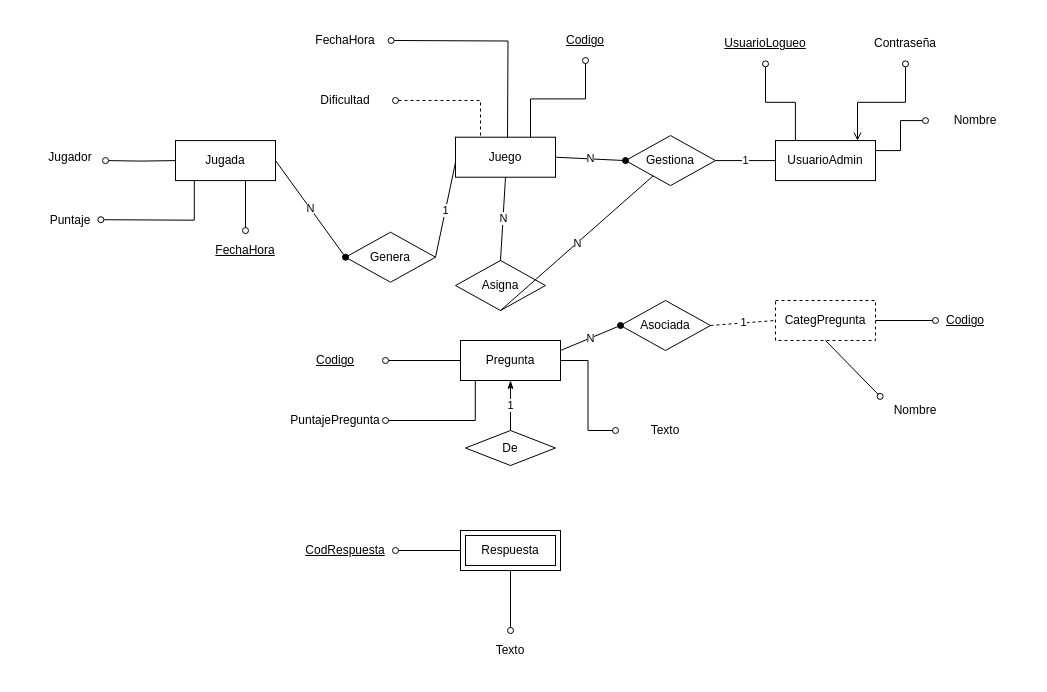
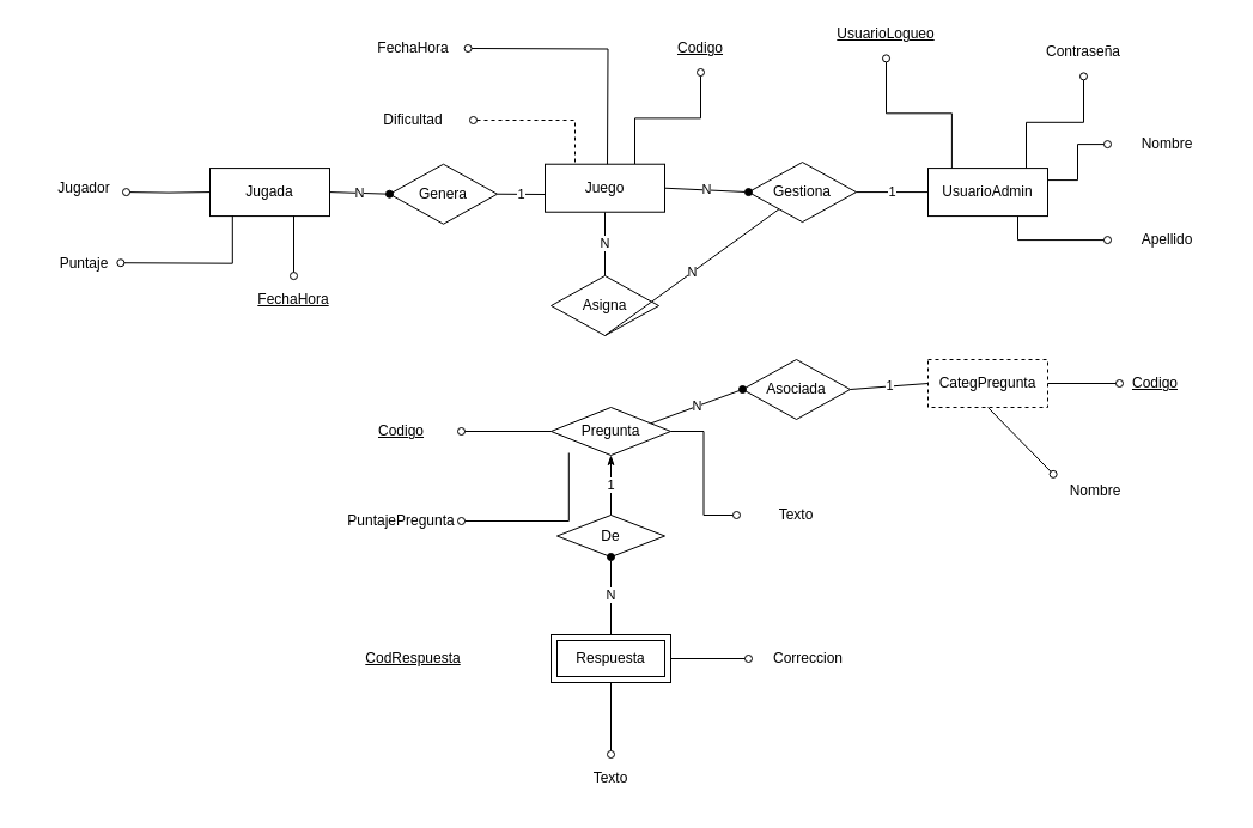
- <mxCell id="14" value="&lt;u&gt;UsuarioLogueo&lt;/u&gt;" style="ellipse;whiteSpace=wrap;html=1;align=center;strokeColor=none;spacingLeft=0;" parent="1" vertex="1"><mxGeometry x="715" y="23.36" width="100" height="40" as="geometry" /></mxCell>
+ <mxCell id="14" value="&lt;u&gt;UsuarioLogueo&lt;/u&gt;" style="ellipse;whiteSpace=wrap;html=1;align=center;strokeColor=none;spacingLeft=0;" parent="1" vertex="1"><mxGeometry x="690" y="8.36" width="100" height="40" as="geometry" /></mxCell>
- <mxCell id="19" style="edgeStyle=orthogonalEdgeStyle;rounded=0;orthogonalLoop=1;jettySize=auto;html=1;exitX=0.5;exitY=1;exitDx=0;exitDy=0;entryX=0.82;entryY=0;entryDx=0;entryDy=0;startArrow=oval;startFill=0;endArrow=open;endFill=0;spacingLeft=0;entryPerimeter=0;" parent="1" source="15" target="54" edge="1"><mxGeometry relative="1" as="geometry"><mxPoint x="855" y="73.36" as="sourcePoint" /><mxPoint x="884.9" y="152.64" as="targetPoint" /></mxGeometry></mxCell>
+ <mxCell id="19" style="edgeStyle=orthogonalEdgeStyle;rounded=0;orthogonalLoop=1;jettySize=auto;html=1;exitX=0.5;exitY=1;exitDx=0;exitDy=0;entryX=0.82;entryY=0;entryDx=0;entryDy=0;startArrow=oval;startFill=0;endArrow=none;endFill=0;spacingLeft=0;entryPerimeter=0;" parent="1" source="15" target="54" edge="1"><mxGeometry relative="1" as="geometry"><mxPoint x="855" y="73.36" as="sourcePoint" /><mxPoint x="884.9" y="152.64" as="targetPoint" /></mxGeometry></mxCell>
+ <mxCell id="21" style="edgeStyle=orthogonalEdgeStyle;rounded=0;orthogonalLoop=1;jettySize=auto;html=1;exitX=0;exitY=0.5;exitDx=0;exitDy=0;startArrow=oval;startFill=0;endArrow=none;endFill=0;spacingLeft=0;entryX=0.75;entryY=1;entryDx=0;entryDy=0;" parent="1" source="16" target="54" edge="1"><mxGeometry relative="1" as="geometry"><mxPoint x="895" y="213.36" as="sourcePoint" /><mxPoint x="875" y="167.36" as="targetPoint" /></mxGeometry></mxCell>
+ <mxCell id="16" value="Apellido" style="ellipse;whiteSpace=wrap;html=1;align=center;strokeColor=none;spacingLeft=0;" parent="1" vertex="1"><mxGeometry x="925" y="180.08" width="100" height="40" as="geometry" /></mxCell>
- <mxCell id="56" value="Genera" style="shape=rhombus;perimeter=rhombusPerimeter;whiteSpace=wrap;html=1;align=center;" parent="1" vertex="1"><mxGeometry x="345" y="231.72" width="90" height="50" as="geometry" /></mxCell>
+ <mxCell id="56" value="Genera" style="shape=rhombus;perimeter=rhombusPerimeter;whiteSpace=wrap;html=1;align=center;" parent="1" vertex="1"><mxGeometry x="325" y="136.72" width="90" height="50" as="geometry" /></mxCell>
- <mxCell id="31" value="Asigna" style="shape=rhombus;perimeter=rhombusPerimeter;whiteSpace=wrap;html=1;align=center;" parent="1" vertex="1"><mxGeometry x="455" y="260" width="90" height="50" as="geometry" /></mxCell>
+ <mxCell id="31" value="Asigna" style="shape=rhombus;perimeter=rhombusPerimeter;whiteSpace=wrap;html=1;align=center;" parent="1" vertex="1"><mxGeometry x="460" y="230" width="90" height="50" as="geometry" /></mxCell>
- <mxCell id="52" value="1" style="rounded=0;orthogonalLoop=1;jettySize=auto;html=1;exitX=1;exitY=0.5;exitDx=0;exitDy=0;entryX=0;entryY=0.5;entryDx=0;entryDy=0;startArrow=none;startFill=0;endArrow=none;endFill=0;spacingLeft=0;dashed=1;" parent="1" source="51" target="3" edge="1"><mxGeometry relative="1" as="geometry"><mxPoint x="725" y="270" as="sourcePoint" /><mxPoint x="785" y="270" as="targetPoint" /></mxGeometry></mxCell>
+ <mxCell id="52" value="1" style="rounded=0;orthogonalLoop=1;jettySize=auto;html=1;exitX=1;exitY=0.5;exitDx=0;exitDy=0;entryX=0;entryY=0.5;entryDx=0;entryDy=0;startArrow=none;startFill=0;endArrow=none;endFill=0;spacingLeft=0;" parent="1" source="51" target="3" edge="1"><mxGeometry relative="1" as="geometry"><mxPoint x="725" y="270" as="sourcePoint" /><mxPoint x="785" y="270" as="targetPoint" /></mxGeometry></mxCell>
- <mxCell id="39" value="Pregunta" style="whiteSpace=wrap;html=1;align=center;spacingLeft=0;" parent="1" vertex="1"><mxGeometry x="460" y="340" width="100" height="40" as="geometry" /></mxCell>
+ <mxCell id="39" value="Pregunta" style="rhombus;whiteSpace=wrap;html=1;align=center;spacingLeft=0;" parent="1" vertex="1"><mxGeometry x="460" y="340" width="100" height="40" as="geometry" /></mxCell>
- <mxCell id="35" value="PuntajePregunta" style="ellipse;whiteSpace=wrap;html=1;align=center;strokeColor=none;spacingLeft=0;" parent="1" vertex="1"><mxGeometry x="285" y="400" width="100" height="40" as="geometry" /></mxCell>
+ <mxCell id="35" value="PuntajePregunta" style="ellipse;whiteSpace=wrap;html=1;align=center;strokeColor=none;spacingLeft=0;" parent="1" vertex="1"><mxGeometry x="285" y="415" width="100" height="40" as="geometry" /></mxCell>
+ <mxCell id="29" value="N" style="rounded=0;orthogonalLoop=1;jettySize=auto;html=1;exitX=0.5;exitY=0;exitDx=0;exitDy=0;entryX=0.5;entryY=1;entryDx=0;entryDy=0;startArrow=none;startFill=0;endArrow=oval;endFill=1;" parent="1" source="25" target="28" edge="1"><mxGeometry relative="1" as="geometry"><mxPoint x="460" y="530" as="sourcePoint" /><mxPoint x="460" y="495" as="targetPoint" /></mxGeometry></mxCell>
- <mxCell id="44" style="edgeStyle=orthogonalEdgeStyle;rounded=0;orthogonalLoop=1;jettySize=auto;html=1;exitX=1;exitY=0.5;exitDx=0;exitDy=0;startArrow=oval;startFill=0;endArrow=none;endFill=0;spacingLeft=0;entryX=0;entryY=0.5;entryDx=0;entryDy=0;" parent="1" source="41" target="25" edge="1"><mxGeometry relative="1" as="geometry"><mxPoint x="345" y="640" as="sourcePoint" /><mxPoint x="290" y="570" as="targetPoint" /></mxGeometry></mxCell>
+ <mxCell id="45" style="edgeStyle=orthogonalEdgeStyle;rounded=0;orthogonalLoop=1;jettySize=auto;html=1;exitX=0;exitY=0.5;exitDx=0;exitDy=0;startArrow=oval;startFill=0;endArrow=none;endFill=0;spacingLeft=0;entryX=1;entryY=0.5;entryDx=0;entryDy=0;" parent="1" source="43" target="25" edge="1"><mxGeometry relative="1" as="geometry"><mxPoint x="645" y="630" as="sourcePoint" /><mxPoint x="590" y="560" as="targetPoint" /></mxGeometry></mxCell>
+ <mxCell id="43" value="Correccion" style="ellipse;whiteSpace=wrap;html=1;align=center;strokeColor=none;spacingLeft=0;" parent="1" vertex="1"><mxGeometry x="625" y="530" width="100" height="40" as="geometry" /></mxCell>
